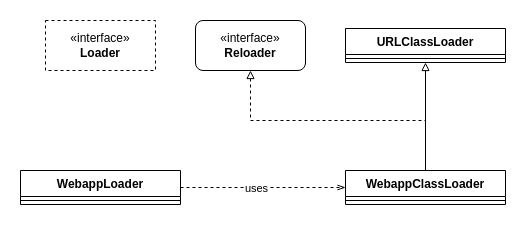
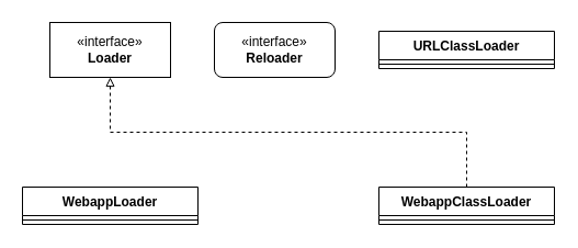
- <mxCell id="2" value="«interface»&lt;br&gt;&lt;b&gt;Loader&lt;/b&gt;" style="html=1;whiteSpace=wrap;dashed=1;" vertex="1" parent="1"><mxGeometry x="45" y="20" width="110" height="50" as="geometry" /></mxCell>
+ <mxCell id="2" value="«interface»&lt;br&gt;&lt;b&gt;Loader&lt;/b&gt;" style="html=1;whiteSpace=wrap;" vertex="1" parent="1"><mxGeometry x="45" y="20" width="110" height="50" as="geometry" /></mxCell>
- <mxCell id="9" style="edgeStyle=orthogonalEdgeStyle;rounded=0;orthogonalLoop=1;jettySize=auto;html=1;exitX=0.5;exitY=0;exitDx=0;exitDy=0;entryX=0.5;entryY=1;entryDx=0;entryDy=0;endArrow=block;endFill=0;" edge="1" parent="1" source="11" target="7"><mxGeometry relative="1" as="geometry" /></mxCell>
- <mxCell id="10" style="edgeStyle=orthogonalEdgeStyle;rounded=0;orthogonalLoop=1;jettySize=auto;html=1;exitX=0.5;exitY=0;exitDx=0;exitDy=0;entryX=0.5;entryY=1;entryDx=0;entryDy=0;dashed=1;endArrow=block;endFill=0;" edge="1" parent="1" source="11" target="13"><mxGeometry relative="1" as="geometry" /></mxCell>
+ <mxCell id="10" style="edgeStyle=orthogonalEdgeStyle;rounded=0;orthogonalLoop=1;jettySize=auto;html=1;exitX=0.5;exitY=0;exitDx=0;exitDy=0;dashed=1;endArrow=block;endFill=0;" edge="1" parent="1" source="11" target="2"><mxGeometry relative="1" as="geometry" /></mxCell>
- <mxCell id="3" style="edgeStyle=orthogonalEdgeStyle;rounded=0;orthogonalLoop=1;jettySize=auto;html=1;exitX=1;exitY=0.5;exitDx=0;exitDy=0;entryX=0;entryY=0.5;entryDx=0;entryDy=0;dashed=1;endArrow=openThin;endFill=0;" edge="1" parent="1" source="5" target="11"><mxGeometry relative="1" as="geometry"><mxPoint x="345" y="189" as="targetPoint" /></mxGeometry></mxCell>
- <mxCell id="4" value="uses" style="edgeLabel;html=1;align=center;verticalAlign=middle;resizable=0;points=[];" vertex="1" connectable="0" parent="3"><mxGeometry x="-0.474" relative="1" as="geometry"><mxPoint x="32" as="offset" /></mxGeometry></mxCell>
